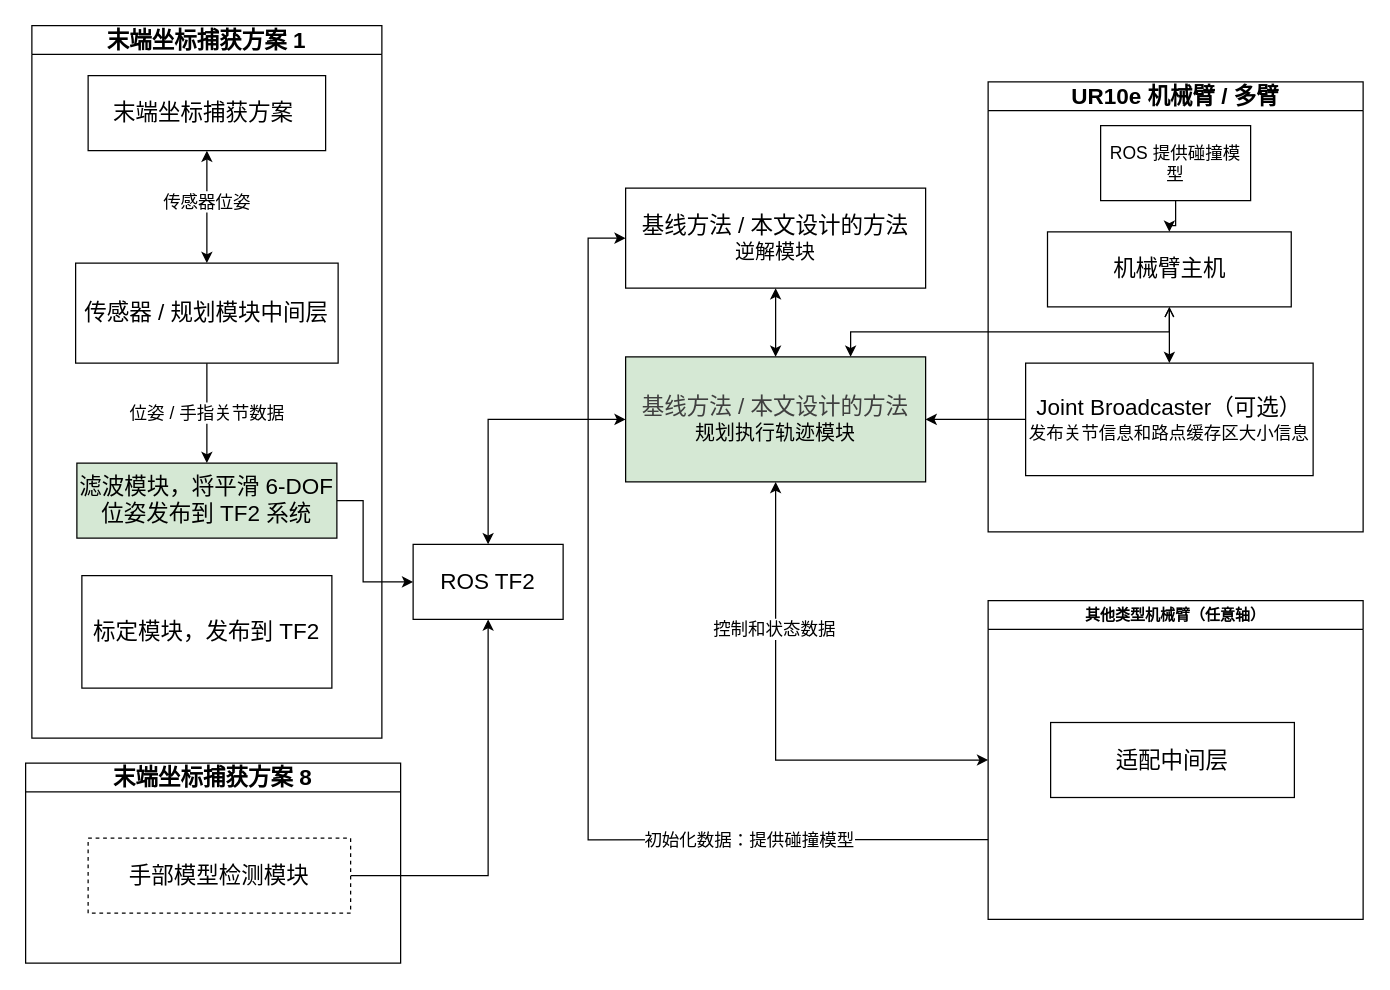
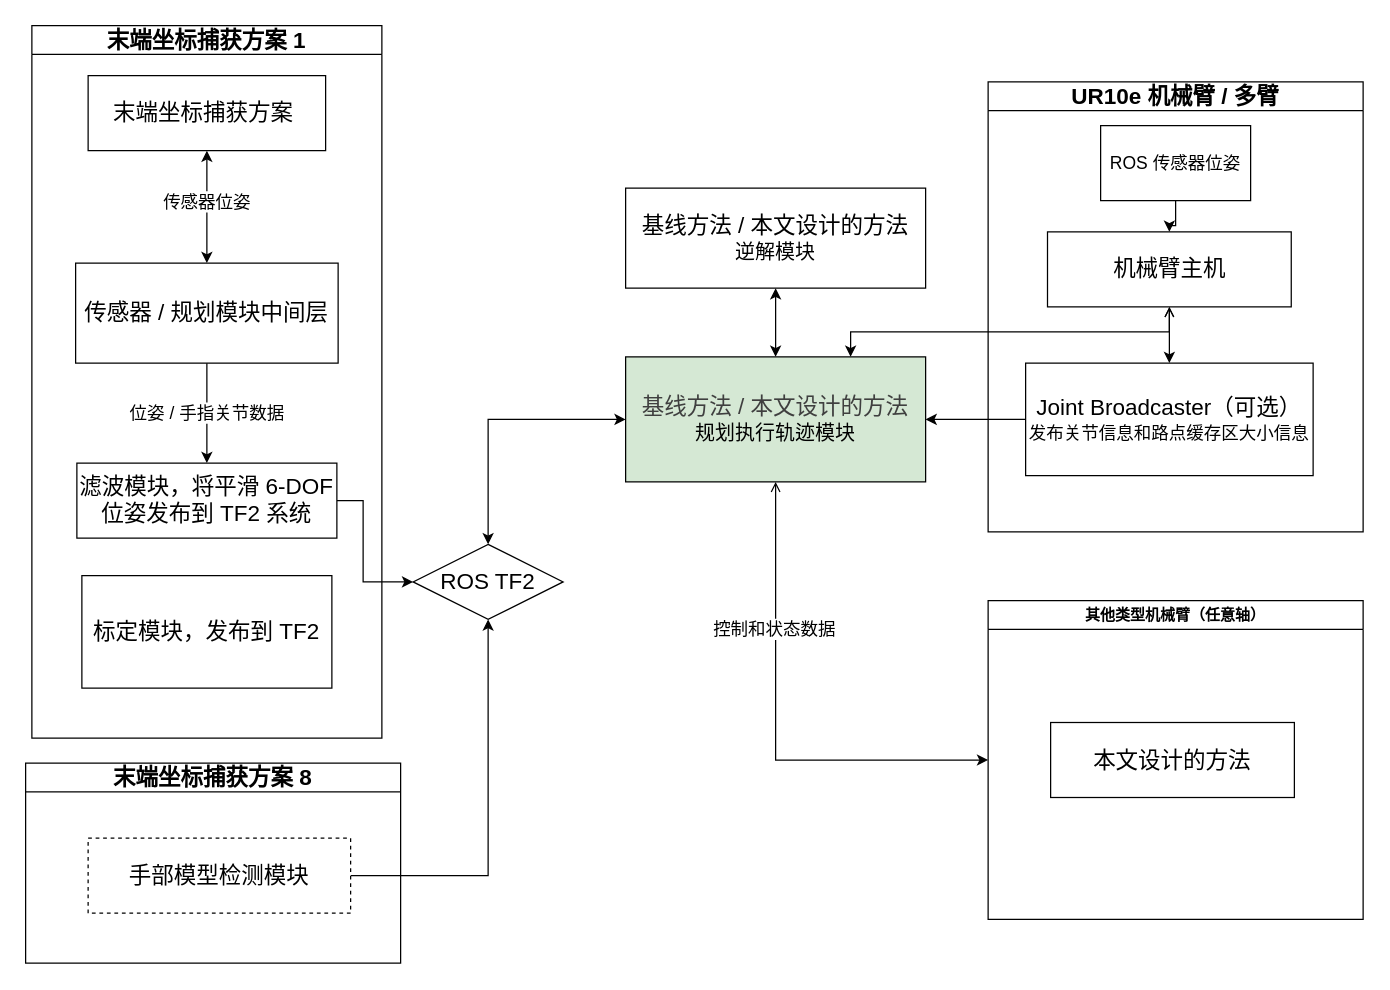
- <mxCell id="29" value="&lt;font style=&quot;font-size: 14px;&quot;&gt;ROS &lt;span style=&quot;background-color: transparent;&quot;&gt;提供碰撞模型&lt;/span&gt;&lt;/font&gt;" style="rounded=0;whiteSpace=wrap;html=1;" parent="27" vertex="1"><mxGeometry x="90" y="35" width="120" height="60" as="geometry" /></mxCell>
+ <mxCell id="29" value="&lt;font style=&quot;font-size: 14px;&quot;&gt;ROS &lt;span style=&quot;background-color: transparent;&quot;&gt;传感器位姿&lt;/span&gt;&lt;/font&gt;" style="rounded=0;whiteSpace=wrap;html=1;" parent="27" vertex="1"><mxGeometry x="90" y="35" width="120" height="60" as="geometry" /></mxCell>
- <mxCell id="30" style="edgeStyle=orthogonalEdgeStyle;rounded=0;orthogonalLoop=1;jettySize=auto;html=1;entryX=0.5;entryY=1;entryDx=0;entryDy=0;startArrow=classic;startFill=1;" parent="1" source="32" target="14" edge="1"><mxGeometry relative="1" as="geometry" /></mxCell>
+ <mxCell id="30" style="edgeStyle=orthogonalEdgeStyle;rounded=0;orthogonalLoop=1;jettySize=auto;html=1;entryX=0.5;entryY=1;entryDx=0;entryDy=0;startArrow=classic;startFill=1;endArrow=open;" parent="1" source="32" target="14" edge="1"><mxGeometry relative="1" as="geometry" /></mxCell>
- <mxCell id="9" value="&lt;font style=&quot;font-size: 18px;&quot;&gt;滤波模块，将平滑 6-DOF 位姿发布到 TF2 系统&lt;/font&gt;" style="rounded=0;whiteSpace=wrap;html=1;fillColor=#d5e8d4;" parent="1" vertex="1"><mxGeometry x="61" y="370" width="208" height="60" as="geometry" /></mxCell>
+ <mxCell id="9" value="&lt;font style=&quot;font-size: 18px;&quot;&gt;滤波模块，将平滑 6-DOF 位姿发布到 TF2 系统&lt;/font&gt;" style="rounded=0;whiteSpace=wrap;html=1;" parent="1" vertex="1"><mxGeometry x="61" y="370" width="208" height="60" as="geometry" /></mxCell>
- <mxCell id="11" value="&lt;font style=&quot;font-size: 18px;&quot;&gt;ROS TF2&lt;/font&gt;" style="rounded=0;whiteSpace=wrap;html=1;" parent="1" vertex="1"><mxGeometry x="330" y="435" width="120" height="60" as="geometry" /></mxCell>
+ <mxCell id="11" value="&lt;font style=&quot;font-size: 18px;&quot;&gt;ROS TF2&lt;/font&gt;" style="rhombus;whiteSpace=wrap;html=1;" parent="1" vertex="1"><mxGeometry x="330" y="435" width="120" height="60" as="geometry" /></mxCell>
- <mxCell id="17" style="edgeStyle=orthogonalEdgeStyle;rounded=0;orthogonalLoop=1;jettySize=auto;html=1;entryX=0;entryY=0.75;entryDx=0;entryDy=0;exitX=0;exitY=0.5;exitDx=0;exitDy=0;startArrow=classic;startFill=1;endArrow=none;endFill=0;" parent="1" source="19" target="32" edge="1"><mxGeometry relative="1" as="geometry"><Array as="points"><mxPoint x="470" y="190" /><mxPoint x="470" y="671" /></Array></mxGeometry></mxCell>
- <mxCell id="18" value="&lt;font style=&quot;font-size: 14px;&quot;&gt;初始化数据：提供碰撞模型&lt;/font&gt;" style="edgeLabel;html=1;align=center;verticalAlign=middle;resizable=0;points=[];" parent="17" vertex="1" connectable="0"><mxGeometry x="0.54" relative="1" as="geometry"><mxPoint as="offset" /></mxGeometry></mxCell>
- <mxCell id="33" value="&lt;span style=&quot;font-size: 18px;&quot;&gt;适配中间层&lt;/span&gt;" style="rounded=0;whiteSpace=wrap;html=1;" vertex="1" parent="32"><mxGeometry x="50" y="97.5" width="195" height="60" as="geometry" /></mxCell>
+ <mxCell id="33" value="&lt;span style=&quot;font-size: 18px;&quot;&gt;本文设计的方法&lt;/span&gt;" style="rounded=0;whiteSpace=wrap;html=1;" vertex="1" parent="32"><mxGeometry x="50" y="97.5" width="195" height="60" as="geometry" /></mxCell>
